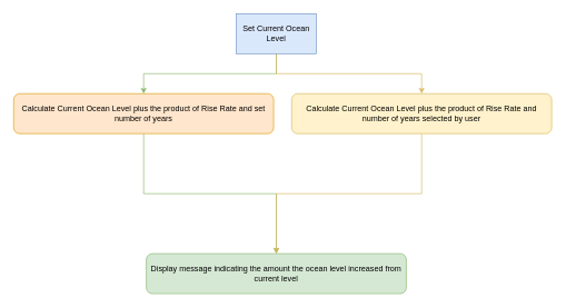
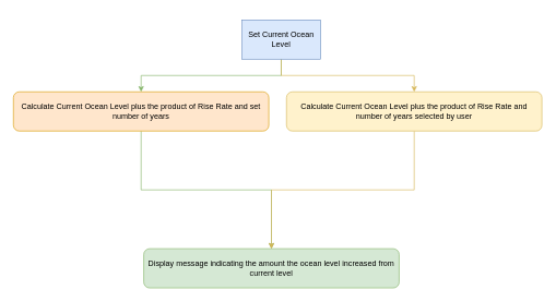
- <mxCell id="4" value="Set Current Ocean Level" style="rounded=0;whiteSpace=wrap;html=1;fillColor=#dae8fc;strokeColor=#6c8ebf;" vertex="1" parent="1"><mxGeometry x="354" y="20" width="120" height="60" as="geometry" /></mxCell>
+ <mxCell id="4" value="Set Current Ocean Level" style="rounded=0;whiteSpace=wrap;html=1;fillColor=#dae8fc;strokeColor=#6c8ebf;" vertex="1" parent="1"><mxGeometry x="369" y="30" width="120" height="60" as="geometry" /></mxCell>
